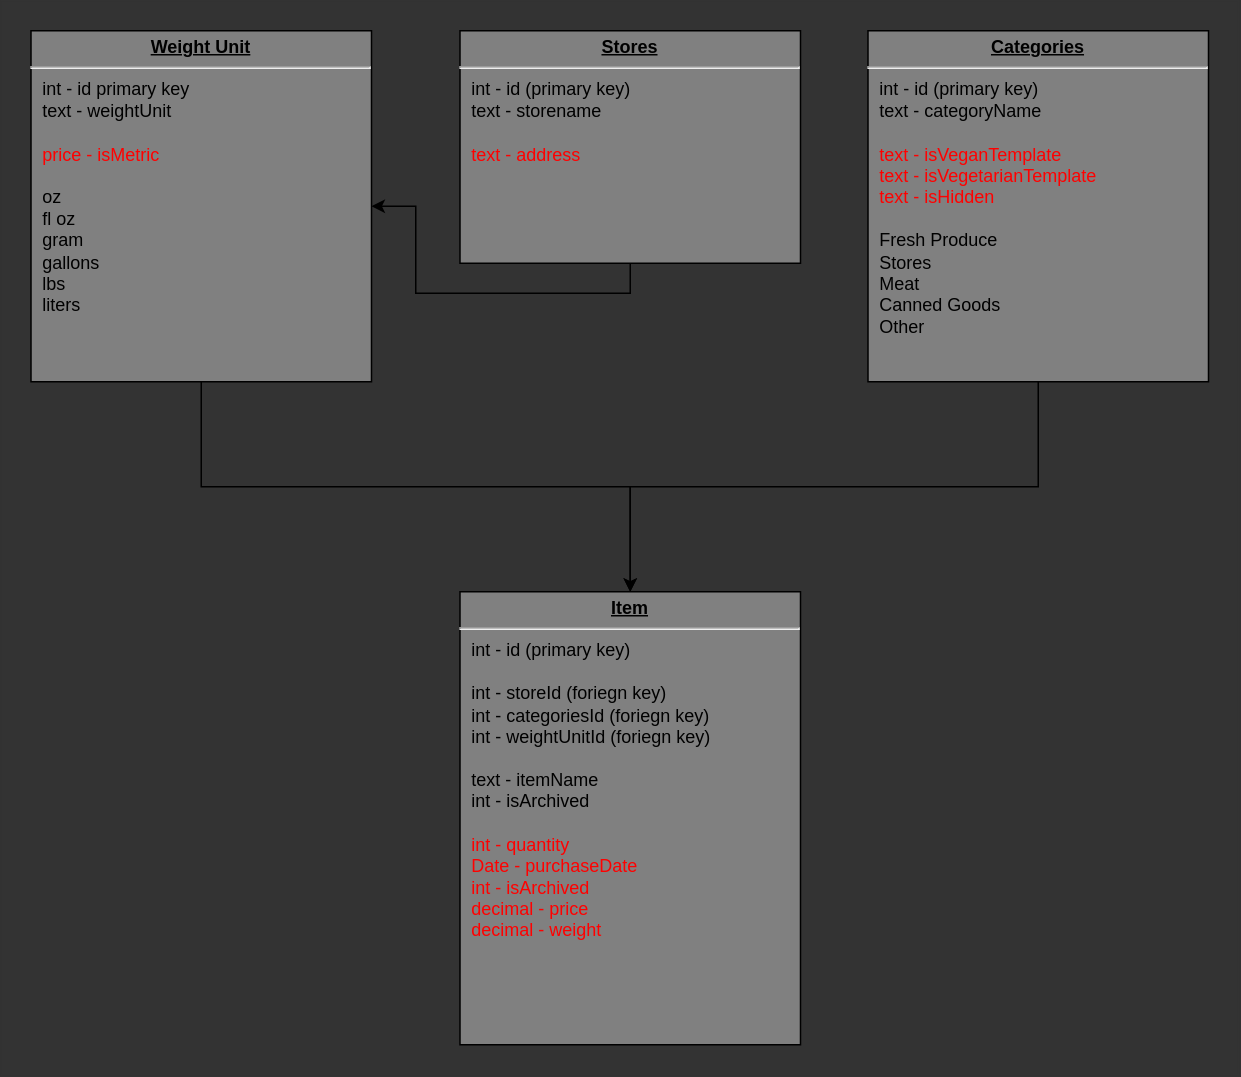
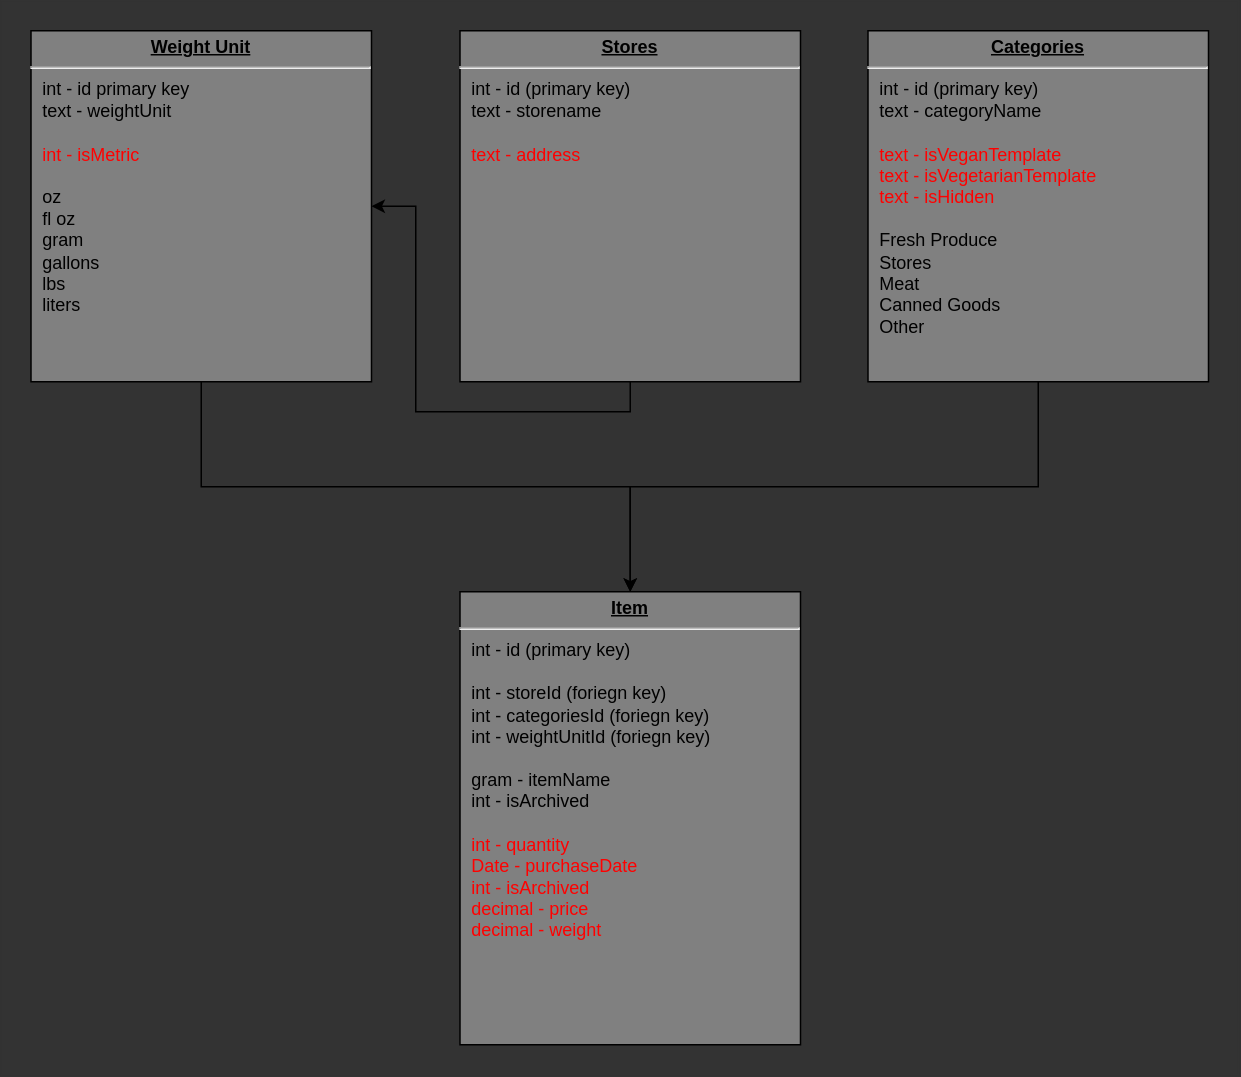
- <mxCell id="9" value="&lt;p style=&quot;margin: 0px ; margin-top: 4px ; text-align: center ; text-decoration: underline&quot;&gt;&lt;b&gt;Weight Unit&lt;/b&gt;&lt;/p&gt;&lt;hr&gt;&lt;p style=&quot;margin: 0px ; margin-left: 8px&quot;&gt;int - id primary key&lt;/p&gt;&lt;p style=&quot;margin: 0px ; margin-left: 8px&quot;&gt;text - weightUnit&lt;/p&gt;&lt;p style=&quot;margin: 0px ; margin-left: 8px&quot;&gt;&lt;font color=&quot;#ff0000&quot;&gt;&lt;span&gt;&lt;br&gt;&lt;/span&gt;&lt;/font&gt;&lt;/p&gt;&lt;p style=&quot;margin: 0px ; margin-left: 8px&quot;&gt;&lt;font color=&quot;#ff0000&quot;&gt;&lt;span&gt;price - isMetric&lt;/span&gt;&lt;br&gt;&lt;/font&gt;&lt;/p&gt;&lt;p style=&quot;margin: 0px ; margin-left: 8px&quot;&gt;&lt;br&gt;&lt;/p&gt;&lt;p style=&quot;margin: 0px ; margin-left: 8px&quot;&gt;oz&lt;/p&gt;&lt;p style=&quot;margin: 0px ; margin-left: 8px&quot;&gt;fl oz&lt;/p&gt;&lt;p style=&quot;margin: 0px ; margin-left: 8px&quot;&gt;gram&lt;/p&gt;&lt;p style=&quot;margin: 0px ; margin-left: 8px&quot;&gt;gallons&lt;/p&gt;&lt;p style=&quot;margin: 0px ; margin-left: 8px&quot;&gt;lbs&lt;/p&gt;&lt;p style=&quot;margin: 0px ; margin-left: 8px&quot;&gt;liters&lt;/p&gt;" style="verticalAlign=top;align=left;overflow=fill;fontSize=12;fontFamily=Helvetica;html=1;labelBackgroundColor=none;fillColor=#808080;" vertex="1" parent="1"><mxGeometry x="20" y="20" width="227" height="234" as="geometry" /></mxCell>
+ <mxCell id="9" value="&lt;p style=&quot;margin: 0px ; margin-top: 4px ; text-align: center ; text-decoration: underline&quot;&gt;&lt;b&gt;Weight Unit&lt;/b&gt;&lt;/p&gt;&lt;hr&gt;&lt;p style=&quot;margin: 0px ; margin-left: 8px&quot;&gt;int - id primary key&lt;/p&gt;&lt;p style=&quot;margin: 0px ; margin-left: 8px&quot;&gt;text - weightUnit&lt;/p&gt;&lt;p style=&quot;margin: 0px ; margin-left: 8px&quot;&gt;&lt;font color=&quot;#ff0000&quot;&gt;&lt;span&gt;&lt;br&gt;&lt;/span&gt;&lt;/font&gt;&lt;/p&gt;&lt;p style=&quot;margin: 0px ; margin-left: 8px&quot;&gt;&lt;font color=&quot;#ff0000&quot;&gt;&lt;span&gt;int - isMetric&lt;/span&gt;&lt;br&gt;&lt;/font&gt;&lt;/p&gt;&lt;p style=&quot;margin: 0px ; margin-left: 8px&quot;&gt;&lt;br&gt;&lt;/p&gt;&lt;p style=&quot;margin: 0px ; margin-left: 8px&quot;&gt;oz&lt;/p&gt;&lt;p style=&quot;margin: 0px ; margin-left: 8px&quot;&gt;fl oz&lt;/p&gt;&lt;p style=&quot;margin: 0px ; margin-left: 8px&quot;&gt;gram&lt;/p&gt;&lt;p style=&quot;margin: 0px ; margin-left: 8px&quot;&gt;gallons&lt;/p&gt;&lt;p style=&quot;margin: 0px ; margin-left: 8px&quot;&gt;lbs&lt;/p&gt;&lt;p style=&quot;margin: 0px ; margin-left: 8px&quot;&gt;liters&lt;/p&gt;" style="verticalAlign=top;align=left;overflow=fill;fontSize=12;fontFamily=Helvetica;html=1;labelBackgroundColor=none;fillColor=#808080;" vertex="1" parent="1"><mxGeometry x="20" y="20" width="227" height="234" as="geometry" /></mxCell>
- <mxCell id="5" value="&lt;p style=&quot;margin: 0px ; margin-top: 4px ; text-align: center ; text-decoration: underline&quot;&gt;&lt;b&gt;Stores&lt;/b&gt;&lt;/p&gt;&lt;hr&gt;&lt;p style=&quot;margin: 0px ; margin-left: 8px&quot;&gt;int - id (primary key)&lt;/p&gt;&lt;p style=&quot;margin: 0px ; margin-left: 8px&quot;&gt;text - storename&lt;/p&gt;&lt;p style=&quot;margin: 0px ; margin-left: 8px&quot;&gt;&lt;br&gt;&lt;/p&gt;&lt;p style=&quot;margin: 0px ; margin-left: 8px&quot;&gt;&lt;font color=&quot;#ff0000&quot;&gt;text - address&lt;/font&gt;&lt;/p&gt;&lt;p style=&quot;margin: 0px ; margin-left: 8px&quot;&gt;&lt;font color=&quot;#ff0000&quot;&gt;&lt;br&gt;&lt;/font&gt;&lt;/p&gt;" style="verticalAlign=top;align=left;overflow=fill;fontSize=12;fontFamily=Helvetica;html=1;labelBackgroundColor=none;fillColor=#808080;" parent="1" vertex="1"><mxGeometry x="306" y="20" width="227" height="155" as="geometry" /></mxCell>
+ <mxCell id="5" value="&lt;p style=&quot;margin: 0px ; margin-top: 4px ; text-align: center ; text-decoration: underline&quot;&gt;&lt;b&gt;Stores&lt;/b&gt;&lt;/p&gt;&lt;hr&gt;&lt;p style=&quot;margin: 0px ; margin-left: 8px&quot;&gt;int - id (primary key)&lt;/p&gt;&lt;p style=&quot;margin: 0px ; margin-left: 8px&quot;&gt;text - storename&lt;/p&gt;&lt;p style=&quot;margin: 0px ; margin-left: 8px&quot;&gt;&lt;br&gt;&lt;/p&gt;&lt;p style=&quot;margin: 0px ; margin-left: 8px&quot;&gt;&lt;font color=&quot;#ff0000&quot;&gt;text - address&lt;/font&gt;&lt;/p&gt;&lt;p style=&quot;margin: 0px ; margin-left: 8px&quot;&gt;&lt;font color=&quot;#ff0000&quot;&gt;&lt;br&gt;&lt;/font&gt;&lt;/p&gt;" style="verticalAlign=top;align=left;overflow=fill;fontSize=12;fontFamily=Helvetica;html=1;labelBackgroundColor=none;fillColor=#808080;" parent="1" vertex="1"><mxGeometry x="306" y="20" width="227" height="234" as="geometry" /></mxCell>
- <mxCell id="2" value="&lt;p style=&quot;margin: 4px 0px 0px ; text-align: center ; text-decoration: underline&quot;&gt;&lt;b&gt;Item&lt;/b&gt;&lt;/p&gt;&lt;hr&gt;&lt;p style=&quot;margin: 0px 0px 0px 8px&quot;&gt;int - id (primary key)&lt;/p&gt;&lt;p style=&quot;margin: 0px 0px 0px 8px&quot;&gt;&lt;br&gt;&lt;/p&gt;&lt;p style=&quot;margin: 0px 0px 0px 8px&quot;&gt;int - storeId (foriegn key)&lt;/p&gt;&lt;p style=&quot;margin: 0px 0px 0px 8px&quot;&gt;int - categoriesId (foriegn key)&lt;/p&gt;&lt;p style=&quot;margin: 0px 0px 0px 8px&quot;&gt;int - weightUnitId (foriegn key)&lt;/p&gt;&lt;p style=&quot;margin: 0px 0px 0px 8px&quot;&gt;&lt;br&gt;&lt;/p&gt;&lt;p style=&quot;margin: 0px 0px 0px 8px&quot;&gt;&lt;span&gt;text - itemName&lt;/span&gt;&lt;br&gt;&lt;/p&gt;&lt;p style=&quot;margin: 0px 0px 0px 8px&quot;&gt;int - isArchived&lt;/p&gt;&lt;p style=&quot;margin: 0px 0px 0px 8px&quot;&gt;&lt;br&gt;&lt;/p&gt;&lt;p style=&quot;margin: 0px 0px 0px 8px&quot;&gt;&lt;font color=&quot;#ff0000&quot;&gt;int - quantity&lt;/font&gt;&lt;/p&gt;&lt;p style=&quot;margin: 0px 0px 0px 8px&quot;&gt;&lt;font color=&quot;#ff0000&quot;&gt;Date - purchaseDate&lt;/font&gt;&lt;/p&gt;&lt;p style=&quot;margin: 0px 0px 0px 8px&quot;&gt;&lt;font color=&quot;#ff0000&quot;&gt;int - isArchived&lt;/font&gt;&lt;/p&gt;&lt;p style=&quot;margin: 0px 0px 0px 8px&quot;&gt;&lt;font color=&quot;#ff0000&quot;&gt;decimal - price&lt;/font&gt;&lt;/p&gt;&lt;p style=&quot;margin: 0px 0px 0px 8px&quot;&gt;&lt;font color=&quot;#ff0000&quot;&gt;decimal - weight&lt;/font&gt;&lt;/p&gt;" style="verticalAlign=top;align=left;overflow=fill;fontSize=12;fontFamily=Helvetica;html=1;labelBackgroundColor=none;fillColor=#808080;" parent="1" vertex="1"><mxGeometry x="306" y="394" width="227" height="302" as="geometry" /></mxCell>
+ <mxCell id="2" value="&lt;p style=&quot;margin: 4px 0px 0px ; text-align: center ; text-decoration: underline&quot;&gt;&lt;b&gt;Item&lt;/b&gt;&lt;/p&gt;&lt;hr&gt;&lt;p style=&quot;margin: 0px 0px 0px 8px&quot;&gt;int - id (primary key)&lt;/p&gt;&lt;p style=&quot;margin: 0px 0px 0px 8px&quot;&gt;&lt;br&gt;&lt;/p&gt;&lt;p style=&quot;margin: 0px 0px 0px 8px&quot;&gt;int - storeId (foriegn key)&lt;/p&gt;&lt;p style=&quot;margin: 0px 0px 0px 8px&quot;&gt;int - categoriesId (foriegn key)&lt;/p&gt;&lt;p style=&quot;margin: 0px 0px 0px 8px&quot;&gt;int - weightUnitId (foriegn key)&lt;/p&gt;&lt;p style=&quot;margin: 0px 0px 0px 8px&quot;&gt;&lt;br&gt;&lt;/p&gt;&lt;p style=&quot;margin: 0px 0px 0px 8px&quot;&gt;&lt;span&gt;gram - itemName&lt;/span&gt;&lt;br&gt;&lt;/p&gt;&lt;p style=&quot;margin: 0px 0px 0px 8px&quot;&gt;int - isArchived&lt;/p&gt;&lt;p style=&quot;margin: 0px 0px 0px 8px&quot;&gt;&lt;br&gt;&lt;/p&gt;&lt;p style=&quot;margin: 0px 0px 0px 8px&quot;&gt;&lt;font color=&quot;#ff0000&quot;&gt;int - quantity&lt;/font&gt;&lt;/p&gt;&lt;p style=&quot;margin: 0px 0px 0px 8px&quot;&gt;&lt;font color=&quot;#ff0000&quot;&gt;Date - purchaseDate&lt;/font&gt;&lt;/p&gt;&lt;p style=&quot;margin: 0px 0px 0px 8px&quot;&gt;&lt;font color=&quot;#ff0000&quot;&gt;int - isArchived&lt;/font&gt;&lt;/p&gt;&lt;p style=&quot;margin: 0px 0px 0px 8px&quot;&gt;&lt;font color=&quot;#ff0000&quot;&gt;decimal - price&lt;/font&gt;&lt;/p&gt;&lt;p style=&quot;margin: 0px 0px 0px 8px&quot;&gt;&lt;font color=&quot;#ff0000&quot;&gt;decimal - weight&lt;/font&gt;&lt;/p&gt;" style="verticalAlign=top;align=left;overflow=fill;fontSize=12;fontFamily=Helvetica;html=1;labelBackgroundColor=none;fillColor=#808080;" parent="1" vertex="1"><mxGeometry x="306" y="394" width="227" height="302" as="geometry" /></mxCell>
